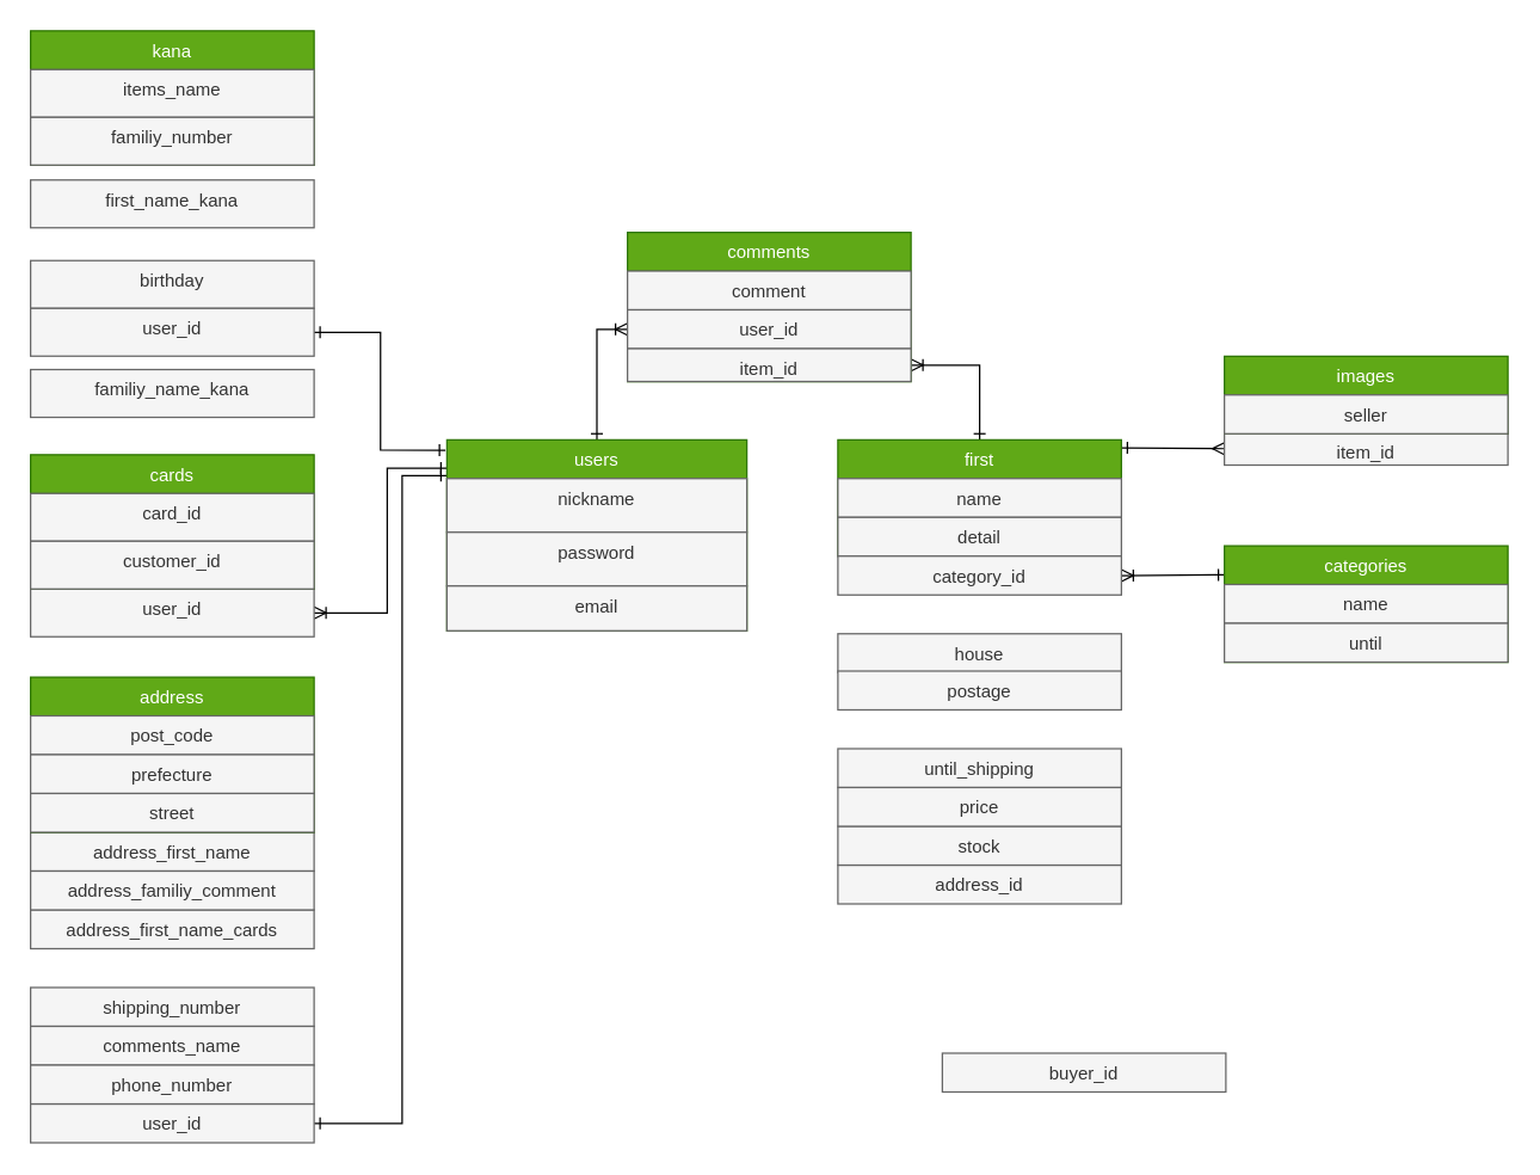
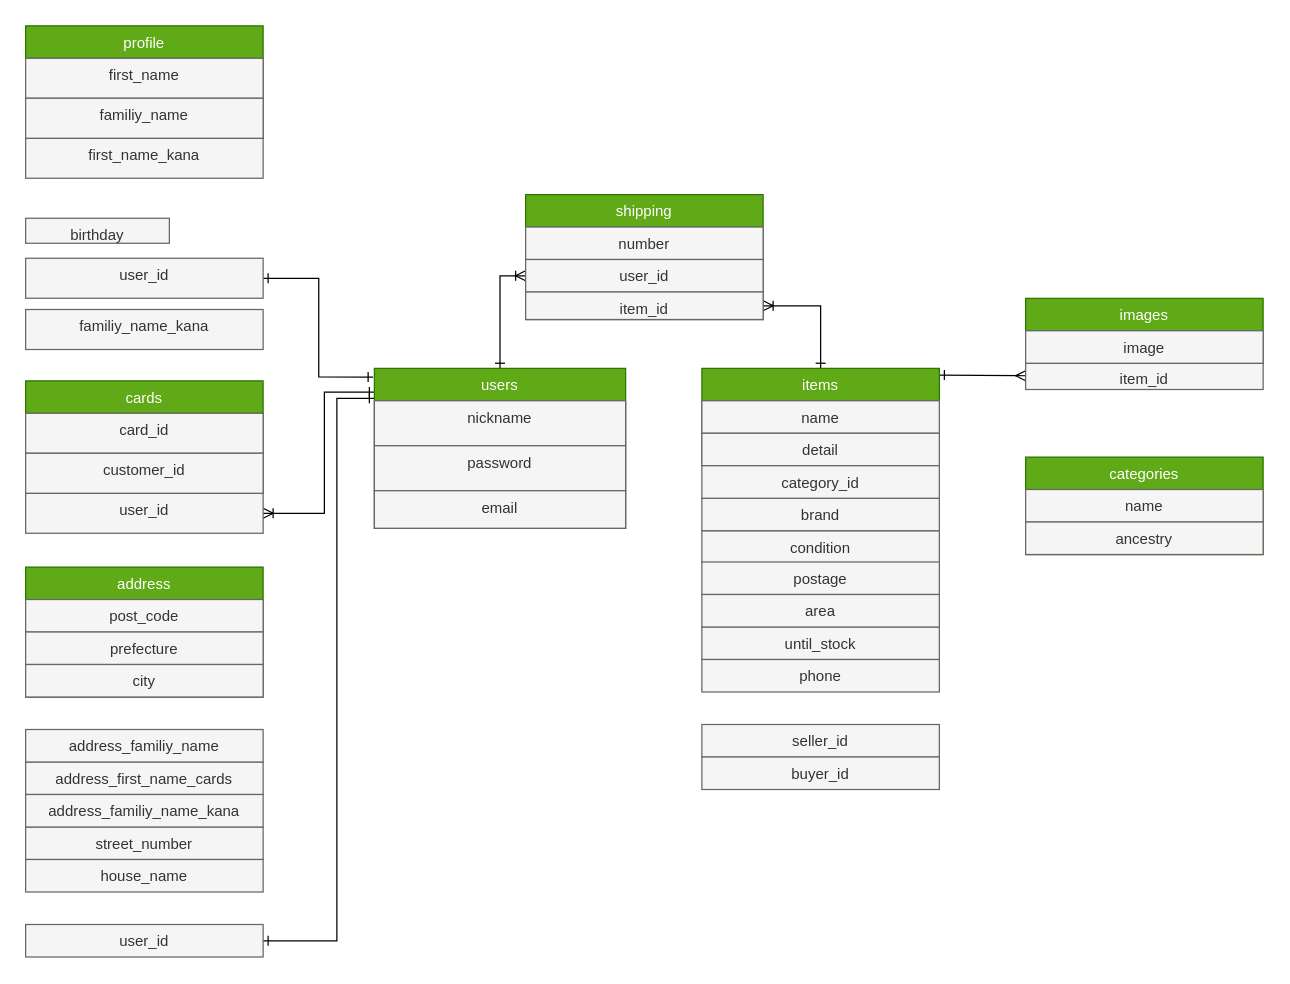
- <mxCell id="42" value="kana" style="swimlane;fontStyle=0;childLayout=stackLayout;horizontal=1;startSize=26;fillColor=#60a917;horizontalStack=0;resizeParent=1;resizeParentMax=0;resizeLast=0;collapsible=1;marginBottom=0;strokeColor=#2D7600;fontColor=#ffffff;" parent="1" vertex="1"><mxGeometry x="20" y="20" width="190" height="90" as="geometry" /></mxCell>
+ <mxCell id="42" value="profile" style="swimlane;fontStyle=0;childLayout=stackLayout;horizontal=1;startSize=26;fillColor=#60a917;horizontalStack=0;resizeParent=1;resizeParentMax=0;resizeLast=0;collapsible=1;marginBottom=0;strokeColor=#2D7600;fontColor=#ffffff;" parent="1" vertex="1"><mxGeometry x="20" y="20" width="190" height="90" as="geometry" /></mxCell>
- <mxCell id="43" value="items_name" style="text;strokeColor=#666666;fillColor=#f5f5f5;align=center;verticalAlign=top;spacingLeft=4;spacingRight=4;overflow=hidden;rotatable=0;points=[[0,0.5],[1,0.5]];portConstraint=eastwest;fontColor=#333333;" parent="42" vertex="1"><mxGeometry y="26" width="190" height="32" as="geometry" /></mxCell>
+ <mxCell id="43" value="first_name" style="text;strokeColor=#666666;fillColor=#f5f5f5;align=center;verticalAlign=top;spacingLeft=4;spacingRight=4;overflow=hidden;rotatable=0;points=[[0,0.5],[1,0.5]];portConstraint=eastwest;fontColor=#333333;" parent="42" vertex="1"><mxGeometry y="26" width="190" height="32" as="geometry" /></mxCell>
- <mxCell id="44" value="familiy_number" style="text;strokeColor=#666666;fillColor=#f5f5f5;align=center;verticalAlign=top;spacingLeft=4;spacingRight=4;overflow=hidden;rotatable=0;points=[[0,0.5],[1,0.5]];portConstraint=eastwest;fontColor=#333333;" parent="42" vertex="1"><mxGeometry y="58" width="190" height="32" as="geometry" /></mxCell>
+ <mxCell id="44" value="familiy_name" style="text;strokeColor=#666666;fillColor=#f5f5f5;align=center;verticalAlign=top;spacingLeft=4;spacingRight=4;overflow=hidden;rotatable=0;points=[[0,0.5],[1,0.5]];portConstraint=eastwest;fontColor=#333333;" parent="42" vertex="1"><mxGeometry y="58" width="190" height="32" as="geometry" /></mxCell>
- <mxCell id="11" value="first_name_kana" style="text;strokeColor=#666666;fillColor=#f5f5f5;align=center;verticalAlign=top;spacingLeft=4;spacingRight=4;overflow=hidden;rotatable=0;points=[[0,0.5],[1,0.5]];portConstraint=eastwest;fontColor=#333333;" parent="1" vertex="1"><mxGeometry x="20" y="120" width="190" height="32" as="geometry" /></mxCell>
+ <mxCell id="11" value="first_name_kana" style="text;strokeColor=#666666;fillColor=#f5f5f5;align=center;verticalAlign=top;spacingLeft=4;spacingRight=4;overflow=hidden;rotatable=0;points=[[0,0.5],[1,0.5]];portConstraint=eastwest;fontColor=#333333;" parent="1" vertex="1"><mxGeometry x="20" y="110" width="190" height="32" as="geometry" /></mxCell>
- <mxCell id="27" value="comments" style="swimlane;fontStyle=0;childLayout=stackLayout;horizontal=1;startSize=26;fillColor=#60a917;horizontalStack=0;resizeParent=1;resizeParentMax=0;resizeLast=0;collapsible=1;marginBottom=0;strokeColor=#2D7600;fontColor=#ffffff;" parent="1" vertex="1"><mxGeometry x="420" y="155" width="190" height="100" as="geometry" /></mxCell>
+ <mxCell id="27" value="shipping" style="swimlane;fontStyle=0;childLayout=stackLayout;horizontal=1;startSize=26;fillColor=#60a917;horizontalStack=0;resizeParent=1;resizeParentMax=0;resizeLast=0;collapsible=1;marginBottom=0;strokeColor=#2D7600;fontColor=#ffffff;" parent="1" vertex="1"><mxGeometry x="420" y="155" width="190" height="100" as="geometry" /></mxCell>
- <mxCell id="13" value="birthday" style="text;strokeColor=#666666;fillColor=#f5f5f5;align=center;verticalAlign=top;spacingLeft=4;spacingRight=4;overflow=hidden;rotatable=0;points=[[0,0.5],[1,0.5]];portConstraint=eastwest;fontColor=#333333;" parent="1" vertex="1"><mxGeometry x="20" y="174" width="190" height="32" as="geometry" /></mxCell>
+ <mxCell id="13" value="birthday" style="text;strokeColor=#666666;fillColor=#f5f5f5;align=center;verticalAlign=top;spacingLeft=4;spacingRight=4;overflow=hidden;rotatable=0;points=[[0,0.5],[1,0.5]];portConstraint=eastwest;fontColor=#333333;" parent="1" vertex="1"><mxGeometry x="20" y="174" width="115" height="20" as="geometry" /></mxCell>
- <mxCell id="28" value="comment" style="text;strokeColor=#666666;fillColor=#f5f5f5;align=center;verticalAlign=top;spacingLeft=4;spacingRight=4;overflow=hidden;rotatable=0;points=[[0,0.5],[1,0.5]];portConstraint=eastwest;fontColor=#333333;" parent="27" vertex="1"><mxGeometry y="26" width="190" height="26" as="geometry" /></mxCell>
+ <mxCell id="28" value="number" style="text;strokeColor=#666666;fillColor=#f5f5f5;align=center;verticalAlign=top;spacingLeft=4;spacingRight=4;overflow=hidden;rotatable=0;points=[[0,0.5],[1,0.5]];portConstraint=eastwest;fontColor=#333333;" parent="27" vertex="1"><mxGeometry y="26" width="190" height="26" as="geometry" /></mxCell>
- <mxCell id="37" value="seller" style="text;strokeColor=#666666;fillColor=#f5f5f5;align=center;verticalAlign=top;spacingLeft=4;spacingRight=4;overflow=hidden;rotatable=0;points=[[0,0.5],[1,0.5]];portConstraint=eastwest;fontColor=#333333;" parent="36" vertex="1"><mxGeometry y="26" width="190" height="26" as="geometry" /></mxCell>
+ <mxCell id="37" value="image" style="text;strokeColor=#666666;fillColor=#f5f5f5;align=center;verticalAlign=top;spacingLeft=4;spacingRight=4;overflow=hidden;rotatable=0;points=[[0,0.5],[1,0.5]];portConstraint=eastwest;fontColor=#333333;" parent="36" vertex="1"><mxGeometry y="26" width="190" height="26" as="geometry" /></mxCell>
- <mxCell id="24" value="first" style="swimlane;fontStyle=0;childLayout=stackLayout;horizontal=1;startSize=26;fillColor=#60a917;horizontalStack=0;resizeParent=1;resizeParentMax=0;resizeLast=0;collapsible=1;marginBottom=0;strokeColor=#2D7600;fontColor=#ffffff;" parent="1" vertex="1"><mxGeometry x="561" y="294" width="190" height="78" as="geometry" /></mxCell>
+ <mxCell id="24" value="items" style="swimlane;fontStyle=0;childLayout=stackLayout;horizontal=1;startSize=26;fillColor=#60a917;horizontalStack=0;resizeParent=1;resizeParentMax=0;resizeLast=0;collapsible=1;marginBottom=0;strokeColor=#2D7600;fontColor=#ffffff;" parent="1" vertex="1"><mxGeometry x="561" y="294" width="190" height="78" as="geometry" /></mxCell>
- <mxCell id="19" style="rounded=0;orthogonalLoop=1;jettySize=auto;html=1;entryX=1;entryY=0.5;entryDx=0;entryDy=0;startArrow=ERone;startFill=0;endArrow=ERoneToMany;endFill=0;exitX=0;exitY=0.25;exitDx=0;exitDy=0;" parent="1" source="56" target="35" edge="1"><mxGeometry relative="1" as="geometry"><mxPoint x="751" y="509" as="targetPoint" /></mxGeometry></mxCell>
+ <mxCell id="3" value="brand" style="text;strokeColor=#666666;fillColor=#f5f5f5;align=center;verticalAlign=top;spacingLeft=4;spacingRight=4;overflow=hidden;rotatable=0;points=[[0,0.5],[1,0.5]];portConstraint=eastwest;fontColor=#333333;" parent="1" vertex="1"><mxGeometry x="561" y="398" width="190" height="26" as="geometry" /></mxCell>
- <mxCell id="58" value="until" style="text;strokeColor=#666666;fillColor=#f5f5f5;align=center;verticalAlign=top;spacingLeft=4;spacingRight=4;overflow=hidden;rotatable=0;points=[[0,0.5],[1,0.5]];portConstraint=eastwest;fontColor=#333333;" parent="56" vertex="1"><mxGeometry y="52" width="190" height="26" as="geometry" /></mxCell>
+ <mxCell id="58" value="ancestry" style="text;strokeColor=#666666;fillColor=#f5f5f5;align=center;verticalAlign=top;spacingLeft=4;spacingRight=4;overflow=hidden;rotatable=0;points=[[0,0.5],[1,0.5]];portConstraint=eastwest;fontColor=#333333;" parent="56" vertex="1"><mxGeometry y="52" width="190" height="26" as="geometry" /></mxCell>
- <mxCell id="2" value="house" style="text;strokeColor=#666666;fillColor=#f5f5f5;align=center;verticalAlign=top;spacingLeft=4;spacingRight=4;overflow=hidden;rotatable=0;points=[[0,0.5],[1,0.5]];portConstraint=eastwest;fontColor=#333333;" parent="1" vertex="1"><mxGeometry x="561" y="424" width="190" height="26" as="geometry" /></mxCell>
+ <mxCell id="2" value="condition" style="text;strokeColor=#666666;fillColor=#f5f5f5;align=center;verticalAlign=top;spacingLeft=4;spacingRight=4;overflow=hidden;rotatable=0;points=[[0,0.5],[1,0.5]];portConstraint=eastwest;fontColor=#333333;" parent="1" vertex="1"><mxGeometry x="561" y="424" width="190" height="26" as="geometry" /></mxCell>
+ <mxCell id="55" value="area" style="text;strokeColor=#666666;fillColor=#f5f5f5;align=center;verticalAlign=top;spacingLeft=4;spacingRight=4;overflow=hidden;rotatable=0;points=[[0,0.5],[1,0.5]];portConstraint=eastwest;fontColor=#333333;" vertex="1" parent="1"><mxGeometry x="561" y="475" width="190" height="26" as="geometry" /></mxCell>
- <mxCell id="34" value="until_shipping" style="text;strokeColor=#666666;fillColor=#f5f5f5;align=center;verticalAlign=top;spacingLeft=4;spacingRight=4;overflow=hidden;rotatable=0;points=[[0,0.5],[1,0.5]];portConstraint=eastwest;fontColor=#333333;" parent="1" vertex="1"><mxGeometry x="561" y="501" width="190" height="26" as="geometry" /></mxCell>
+ <mxCell id="34" value="until_stock" style="text;strokeColor=#666666;fillColor=#f5f5f5;align=center;verticalAlign=top;spacingLeft=4;spacingRight=4;overflow=hidden;rotatable=0;points=[[0,0.5],[1,0.5]];portConstraint=eastwest;fontColor=#333333;" parent="1" vertex="1"><mxGeometry x="561" y="501" width="190" height="26" as="geometry" /></mxCell>
- <mxCell id="54" value="price" style="text;strokeColor=#666666;fillColor=#f5f5f5;align=center;verticalAlign=top;spacingLeft=4;spacingRight=4;overflow=hidden;rotatable=0;points=[[0,0.5],[1,0.5]];portConstraint=eastwest;fontColor=#333333;" parent="1" vertex="1"><mxGeometry x="561" y="527" width="190" height="26" as="geometry" /></mxCell>
+ <mxCell id="54" value="phone" style="text;strokeColor=#666666;fillColor=#f5f5f5;align=center;verticalAlign=top;spacingLeft=4;spacingRight=4;overflow=hidden;rotatable=0;points=[[0,0.5],[1,0.5]];portConstraint=eastwest;fontColor=#333333;" parent="1" vertex="1"><mxGeometry x="561" y="527" width="190" height="26" as="geometry" /></mxCell>
- <mxCell id="48" value="street" style="text;strokeColor=#666666;fillColor=#f5f5f5;align=center;verticalAlign=top;spacingLeft=4;spacingRight=4;overflow=hidden;rotatable=0;points=[[0,0.5],[1,0.5]];portConstraint=eastwest;fontColor=#333333;" parent="45" vertex="1"><mxGeometry y="78" width="190" height="26" as="geometry" /></mxCell>
+ <mxCell id="48" value="city" style="text;strokeColor=#666666;fillColor=#f5f5f5;align=center;verticalAlign=top;spacingLeft=4;spacingRight=4;overflow=hidden;rotatable=0;points=[[0,0.5],[1,0.5]];portConstraint=eastwest;fontColor=#333333;" parent="45" vertex="1"><mxGeometry y="78" width="190" height="26" as="geometry" /></mxCell>
- <mxCell id="53" value="stock" style="text;strokeColor=#666666;fillColor=#f5f5f5;align=center;verticalAlign=top;spacingLeft=4;spacingRight=4;overflow=hidden;rotatable=0;points=[[0,0.5],[1,0.5]];portConstraint=eastwest;fontColor=#333333;" parent="1" vertex="1"><mxGeometry x="561" y="553" width="190" height="26" as="geometry" /></mxCell>
- <mxCell id="40" value="address_first_name" style="text;strokeColor=#666666;fillColor=#f5f5f5;align=center;verticalAlign=top;spacingLeft=4;spacingRight=4;overflow=hidden;rotatable=0;points=[[0,0.5],[1,0.5]];portConstraint=eastwest;fontColor=#333333;" parent="1" vertex="1"><mxGeometry x="20" y="557" width="190" height="26" as="geometry" /></mxCell>
- <mxCell id="32" value="address_id" style="text;strokeColor=#666666;fillColor=#f5f5f5;align=center;verticalAlign=top;spacingLeft=4;spacingRight=4;overflow=hidden;rotatable=0;points=[[0,0.5],[1,0.5]];portConstraint=eastwest;fontColor=#333333;" parent="1" vertex="1"><mxGeometry x="561" y="579" width="190" height="26" as="geometry" /></mxCell>
+ <mxCell id="32" value="seller_id" style="text;strokeColor=#666666;fillColor=#f5f5f5;align=center;verticalAlign=top;spacingLeft=4;spacingRight=4;overflow=hidden;rotatable=0;points=[[0,0.5],[1,0.5]];portConstraint=eastwest;fontColor=#333333;" parent="1" vertex="1"><mxGeometry x="561" y="579" width="190" height="26" as="geometry" /></mxCell>
- <mxCell id="41" value="address_familiy_comment" style="text;strokeColor=#666666;fillColor=#f5f5f5;align=center;verticalAlign=top;spacingLeft=4;spacingRight=4;overflow=hidden;rotatable=0;points=[[0,0.5],[1,0.5]];portConstraint=eastwest;fontColor=#333333;" parent="1" vertex="1"><mxGeometry x="20" y="583" width="190" height="26" as="geometry" /></mxCell>
+ <mxCell id="41" value="address_familiy_name" style="text;strokeColor=#666666;fillColor=#f5f5f5;align=center;verticalAlign=top;spacingLeft=4;spacingRight=4;overflow=hidden;rotatable=0;points=[[0,0.5],[1,0.5]];portConstraint=eastwest;fontColor=#333333;" parent="1" vertex="1"><mxGeometry x="20" y="583" width="190" height="26" as="geometry" /></mxCell>
+ <mxCell id="39" value="address_familiy_name_kana" style="text;strokeColor=#666666;fillColor=#f5f5f5;align=center;verticalAlign=top;spacingLeft=4;spacingRight=4;overflow=hidden;rotatable=0;points=[[0,0.5],[1,0.5]];portConstraint=eastwest;fontColor=#333333;" parent="1" vertex="1"><mxGeometry x="20" y="635" width="190" height="26" as="geometry" /></mxCell>
- <mxCell id="15" value="shipping_number" style="text;strokeColor=#666666;fillColor=#f5f5f5;align=center;verticalAlign=top;spacingLeft=4;spacingRight=4;overflow=hidden;rotatable=0;points=[[0,0.5],[1,0.5]];portConstraint=eastwest;fontColor=#333333;" parent="1" vertex="1"><mxGeometry x="20" y="661" width="190" height="26" as="geometry" /></mxCell>
+ <mxCell id="15" value="street_number" style="text;strokeColor=#666666;fillColor=#f5f5f5;align=center;verticalAlign=top;spacingLeft=4;spacingRight=4;overflow=hidden;rotatable=0;points=[[0,0.5],[1,0.5]];portConstraint=eastwest;fontColor=#333333;" parent="1" vertex="1"><mxGeometry x="20" y="661" width="190" height="26" as="geometry" /></mxCell>
- <mxCell id="16" value="comments_name" style="text;strokeColor=#666666;fillColor=#f5f5f5;align=center;verticalAlign=top;spacingLeft=4;spacingRight=4;overflow=hidden;rotatable=0;points=[[0,0.5],[1,0.5]];portConstraint=eastwest;fontColor=#333333;" parent="1" vertex="1"><mxGeometry x="20" y="687" width="190" height="26" as="geometry" /></mxCell>
+ <mxCell id="16" value="house_name" style="text;strokeColor=#666666;fillColor=#f5f5f5;align=center;verticalAlign=top;spacingLeft=4;spacingRight=4;overflow=hidden;rotatable=0;points=[[0,0.5],[1,0.5]];portConstraint=eastwest;fontColor=#333333;" parent="1" vertex="1"><mxGeometry x="20" y="687" width="190" height="26" as="geometry" /></mxCell>
- <mxCell id="33" value="buyer_id" style="text;strokeColor=#666666;fillColor=#f5f5f5;align=center;verticalAlign=top;spacingLeft=4;spacingRight=4;overflow=hidden;rotatable=0;points=[[0,0.5],[1,0.5]];portConstraint=eastwest;fontColor=#333333;" parent="1" vertex="1"><mxGeometry x="631" y="705" width="190" height="26" as="geometry" /></mxCell>
+ <mxCell id="33" value="buyer_id" style="text;strokeColor=#666666;fillColor=#f5f5f5;align=center;verticalAlign=top;spacingLeft=4;spacingRight=4;overflow=hidden;rotatable=0;points=[[0,0.5],[1,0.5]];portConstraint=eastwest;fontColor=#333333;" parent="1" vertex="1"><mxGeometry x="561" y="605" width="190" height="26" as="geometry" /></mxCell>
- <mxCell id="49" value="phone_number" style="text;strokeColor=#666666;fillColor=#f5f5f5;align=center;verticalAlign=top;spacingLeft=4;spacingRight=4;overflow=hidden;rotatable=0;points=[[0,0.5],[1,0.5]];portConstraint=eastwest;fontColor=#333333;" parent="1" vertex="1"><mxGeometry x="20" y="713" width="190" height="26" as="geometry" /></mxCell>
